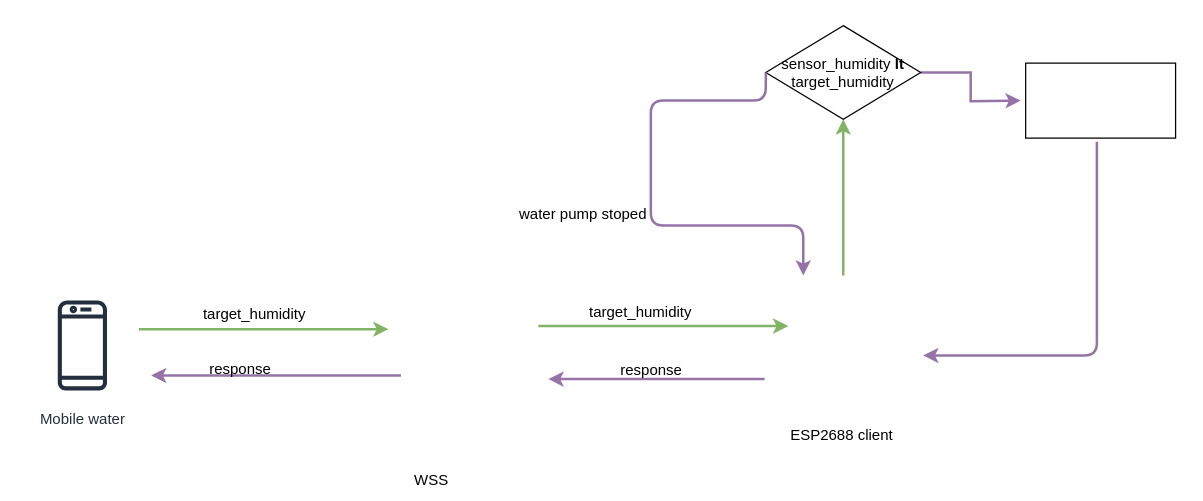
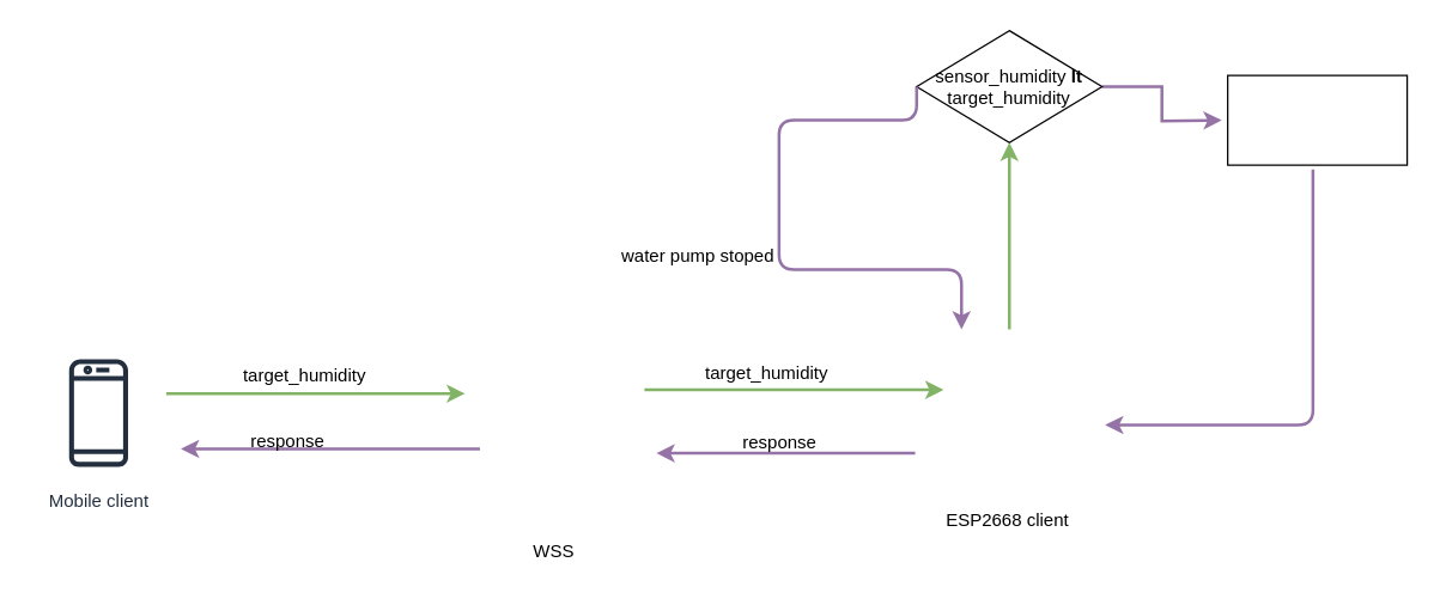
- <mxCell id="5" value="Mobile water" style="outlineConnect=0;fontColor=#232F3E;gradientColor=none;strokeColor=#232F3E;fillColor=#ffffff;dashed=0;verticalLabelPosition=bottom;verticalAlign=top;align=center;html=1;fontSize=12;fontStyle=0;aspect=fixed;shape=mxgraph.aws4.resourceIcon;resIcon=mxgraph.aws4.mobile_client;" vertex="1" parent="1"><mxGeometry x="20" y="231" width="90" height="90" as="geometry" /></mxCell>
+ <mxCell id="5" value="Mobile client" style="outlineConnect=0;fontColor=#232F3E;gradientColor=none;strokeColor=#232F3E;fillColor=#ffffff;dashed=0;verticalLabelPosition=bottom;verticalAlign=top;align=center;html=1;fontSize=12;fontStyle=0;aspect=fixed;shape=mxgraph.aws4.resourceIcon;resIcon=mxgraph.aws4.mobile_client;" vertex="1" parent="1"><mxGeometry x="20" y="231" width="90" height="90" as="geometry" /></mxCell>
- <mxCell id="7" value="ESP2688 client" style="text;html=1;resizable=0;points=[];autosize=1;align=left;verticalAlign=top;spacingTop=-4;" vertex="1" parent="1"><mxGeometry x="630" y="338" width="100" height="20" as="geometry" /></mxCell>
+ <mxCell id="7" value="ESP2668 client" style="text;html=1;resizable=0;points=[];autosize=1;align=left;verticalAlign=top;spacingTop=-4;" vertex="1" parent="1"><mxGeometry x="630" y="338" width="100" height="20" as="geometry" /></mxCell>
- <mxCell id="8" value="WSS" style="text;html=1;resizable=0;points=[];autosize=1;align=left;verticalAlign=top;spacingTop=-4;" vertex="1" parent="1"><mxGeometry x="329" y="374" width="40" height="20" as="geometry" /></mxCell>
+ <mxCell id="8" value="WSS" style="text;html=1;resizable=0;points=[];autosize=1;align=left;verticalAlign=top;spacingTop=-4;" vertex="1" parent="1"><mxGeometry x="354" y="359" width="40" height="20" as="geometry" /></mxCell>
